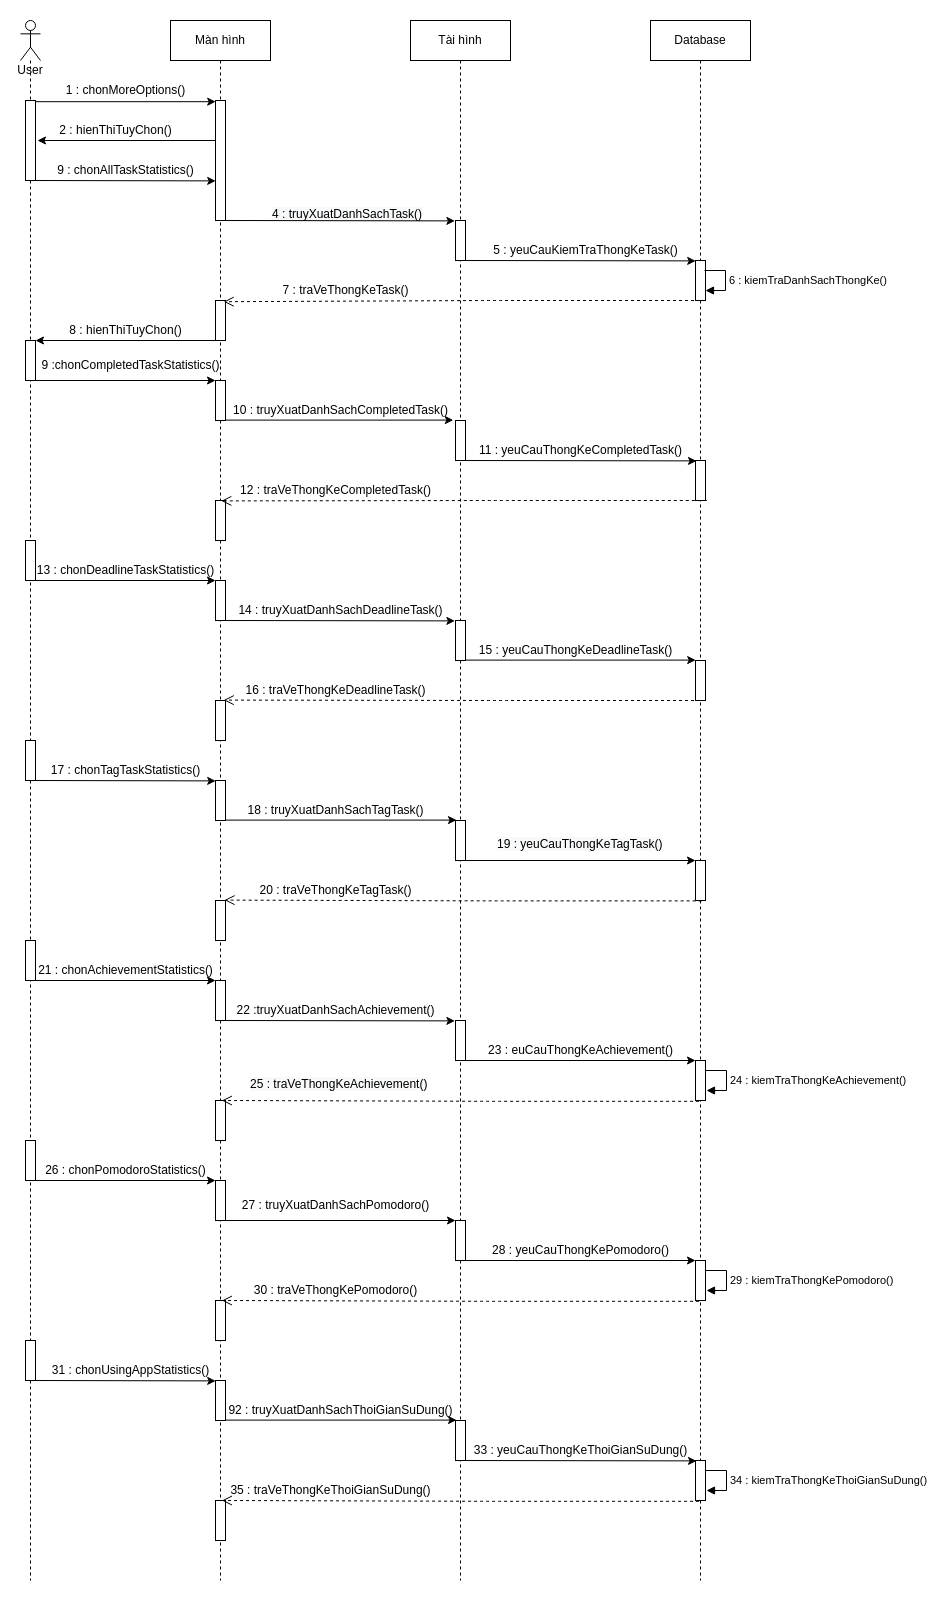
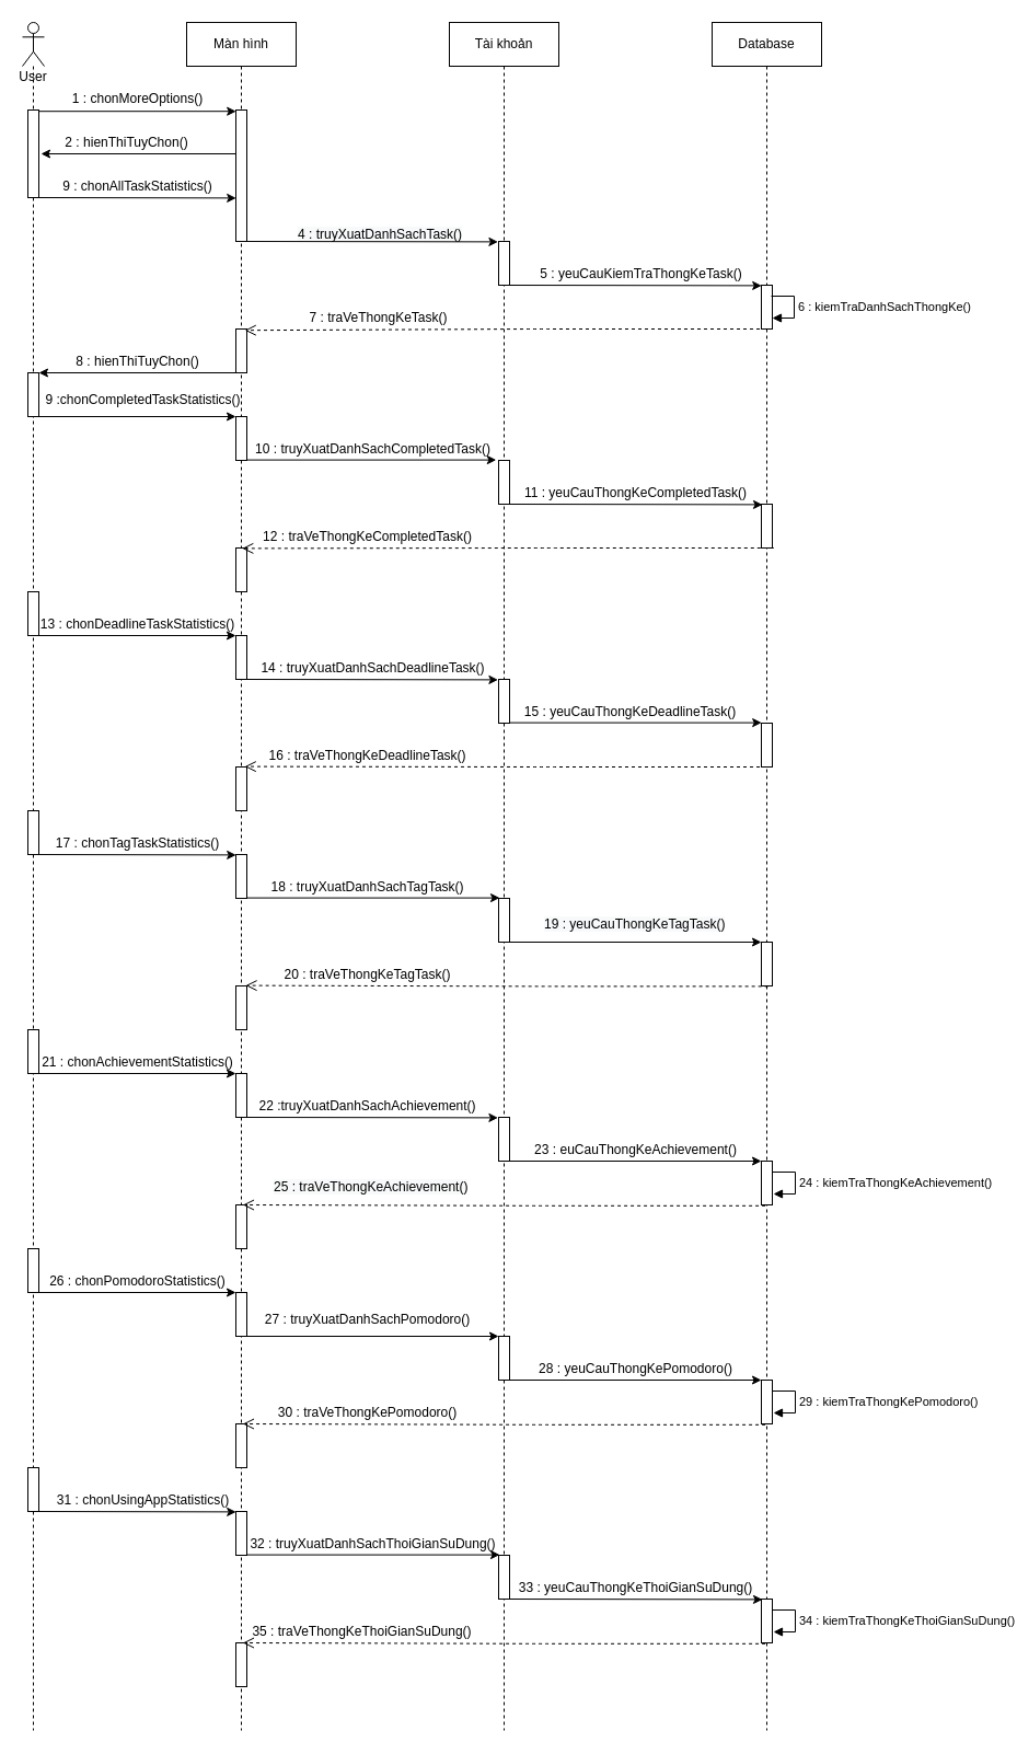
- <mxCell id="32" value="Tài hình" style="shape=umlLifeline;perimeter=lifelinePerimeter;whiteSpace=wrap;html=1;container=1;collapsible=0;recursiveResize=0;outlineConnect=0;" vertex="1" parent="1"><mxGeometry x="410" y="20" width="100" height="1560" as="geometry" /></mxCell>
+ <mxCell id="32" value="Tài khoản" style="shape=umlLifeline;perimeter=lifelinePerimeter;whiteSpace=wrap;html=1;container=1;collapsible=0;recursiveResize=0;outlineConnect=0;" vertex="1" parent="1"><mxGeometry x="410" y="20" width="100" height="1560" as="geometry" /></mxCell>
- <mxCell id="104" value="&lt;span style=&quot;font-family: &amp;#34;helvetica&amp;#34;&quot;&gt;92 : truyXuatDanhSachThoiGianSuDung()&lt;/span&gt;" style="text;html=1;align=center;verticalAlign=middle;resizable=0;points=[];autosize=1;" vertex="1" parent="1"><mxGeometry x="220" y="1400" width="240" height="20" as="geometry" /></mxCell>
+ <mxCell id="104" value="&lt;span style=&quot;font-family: &amp;#34;helvetica&amp;#34;&quot;&gt;32 : truyXuatDanhSachThoiGianSuDung()&lt;/span&gt;" style="text;html=1;align=center;verticalAlign=middle;resizable=0;points=[];autosize=1;" vertex="1" parent="1"><mxGeometry x="220" y="1400" width="240" height="20" as="geometry" /></mxCell>
